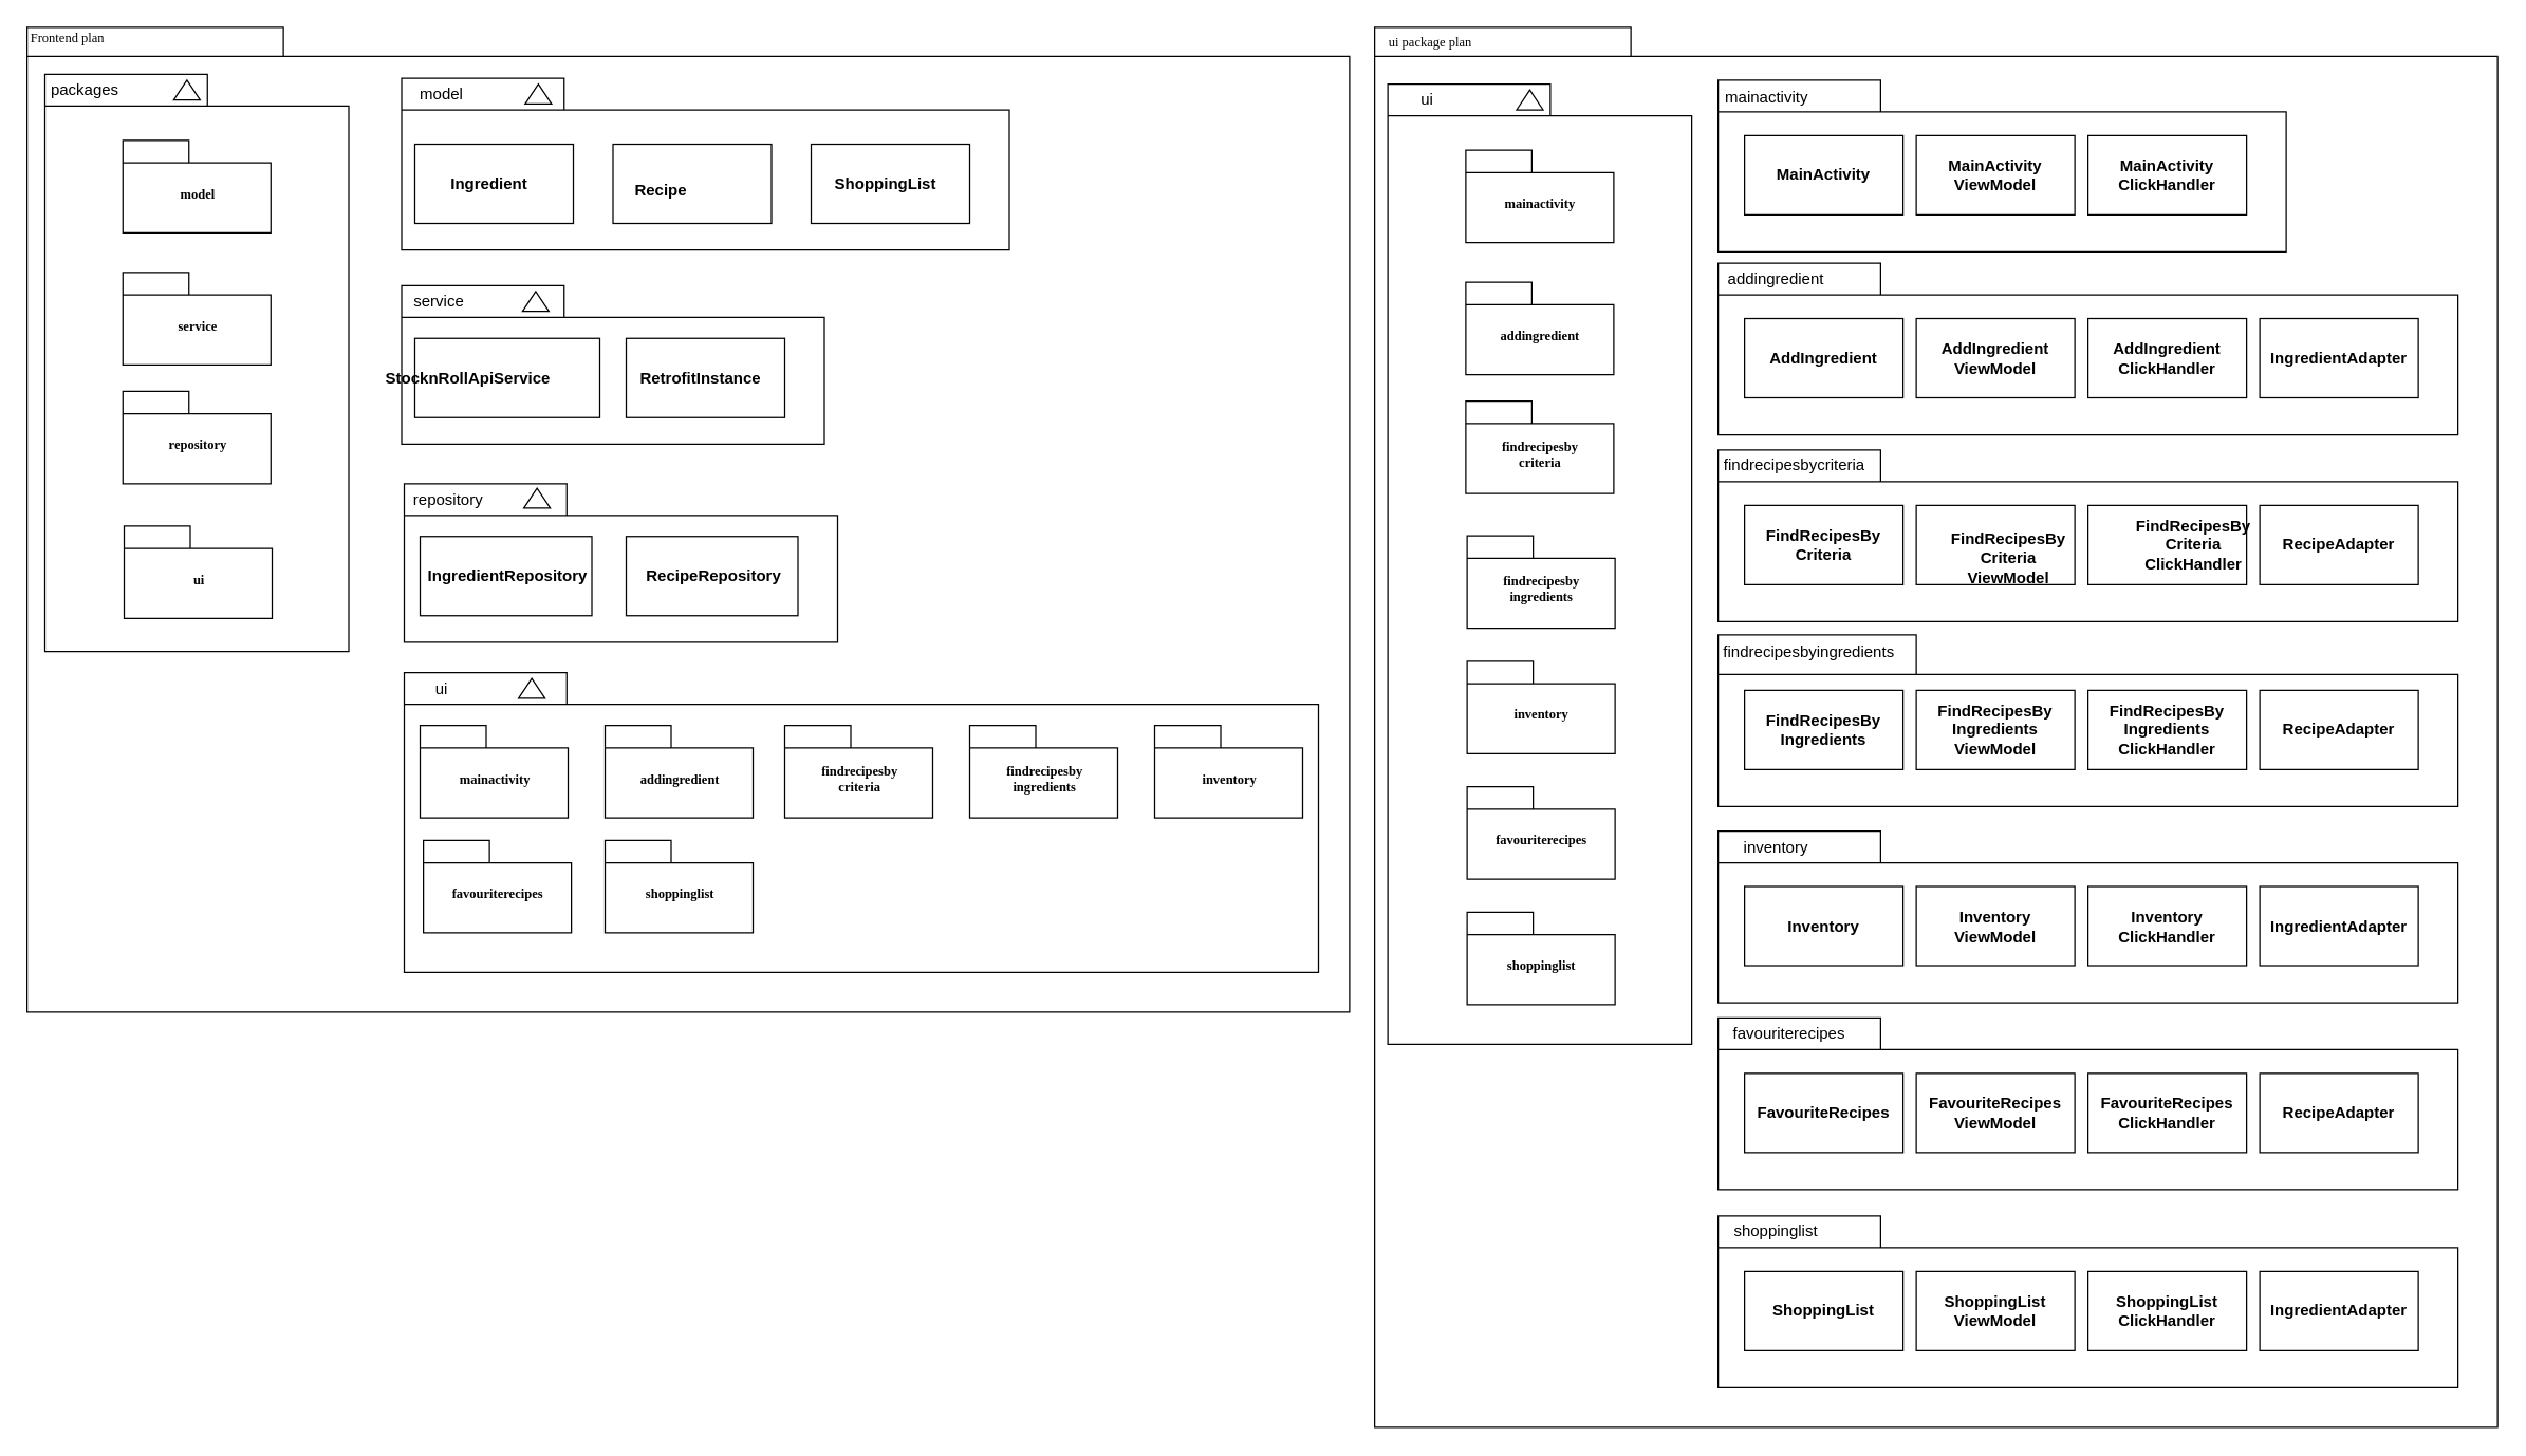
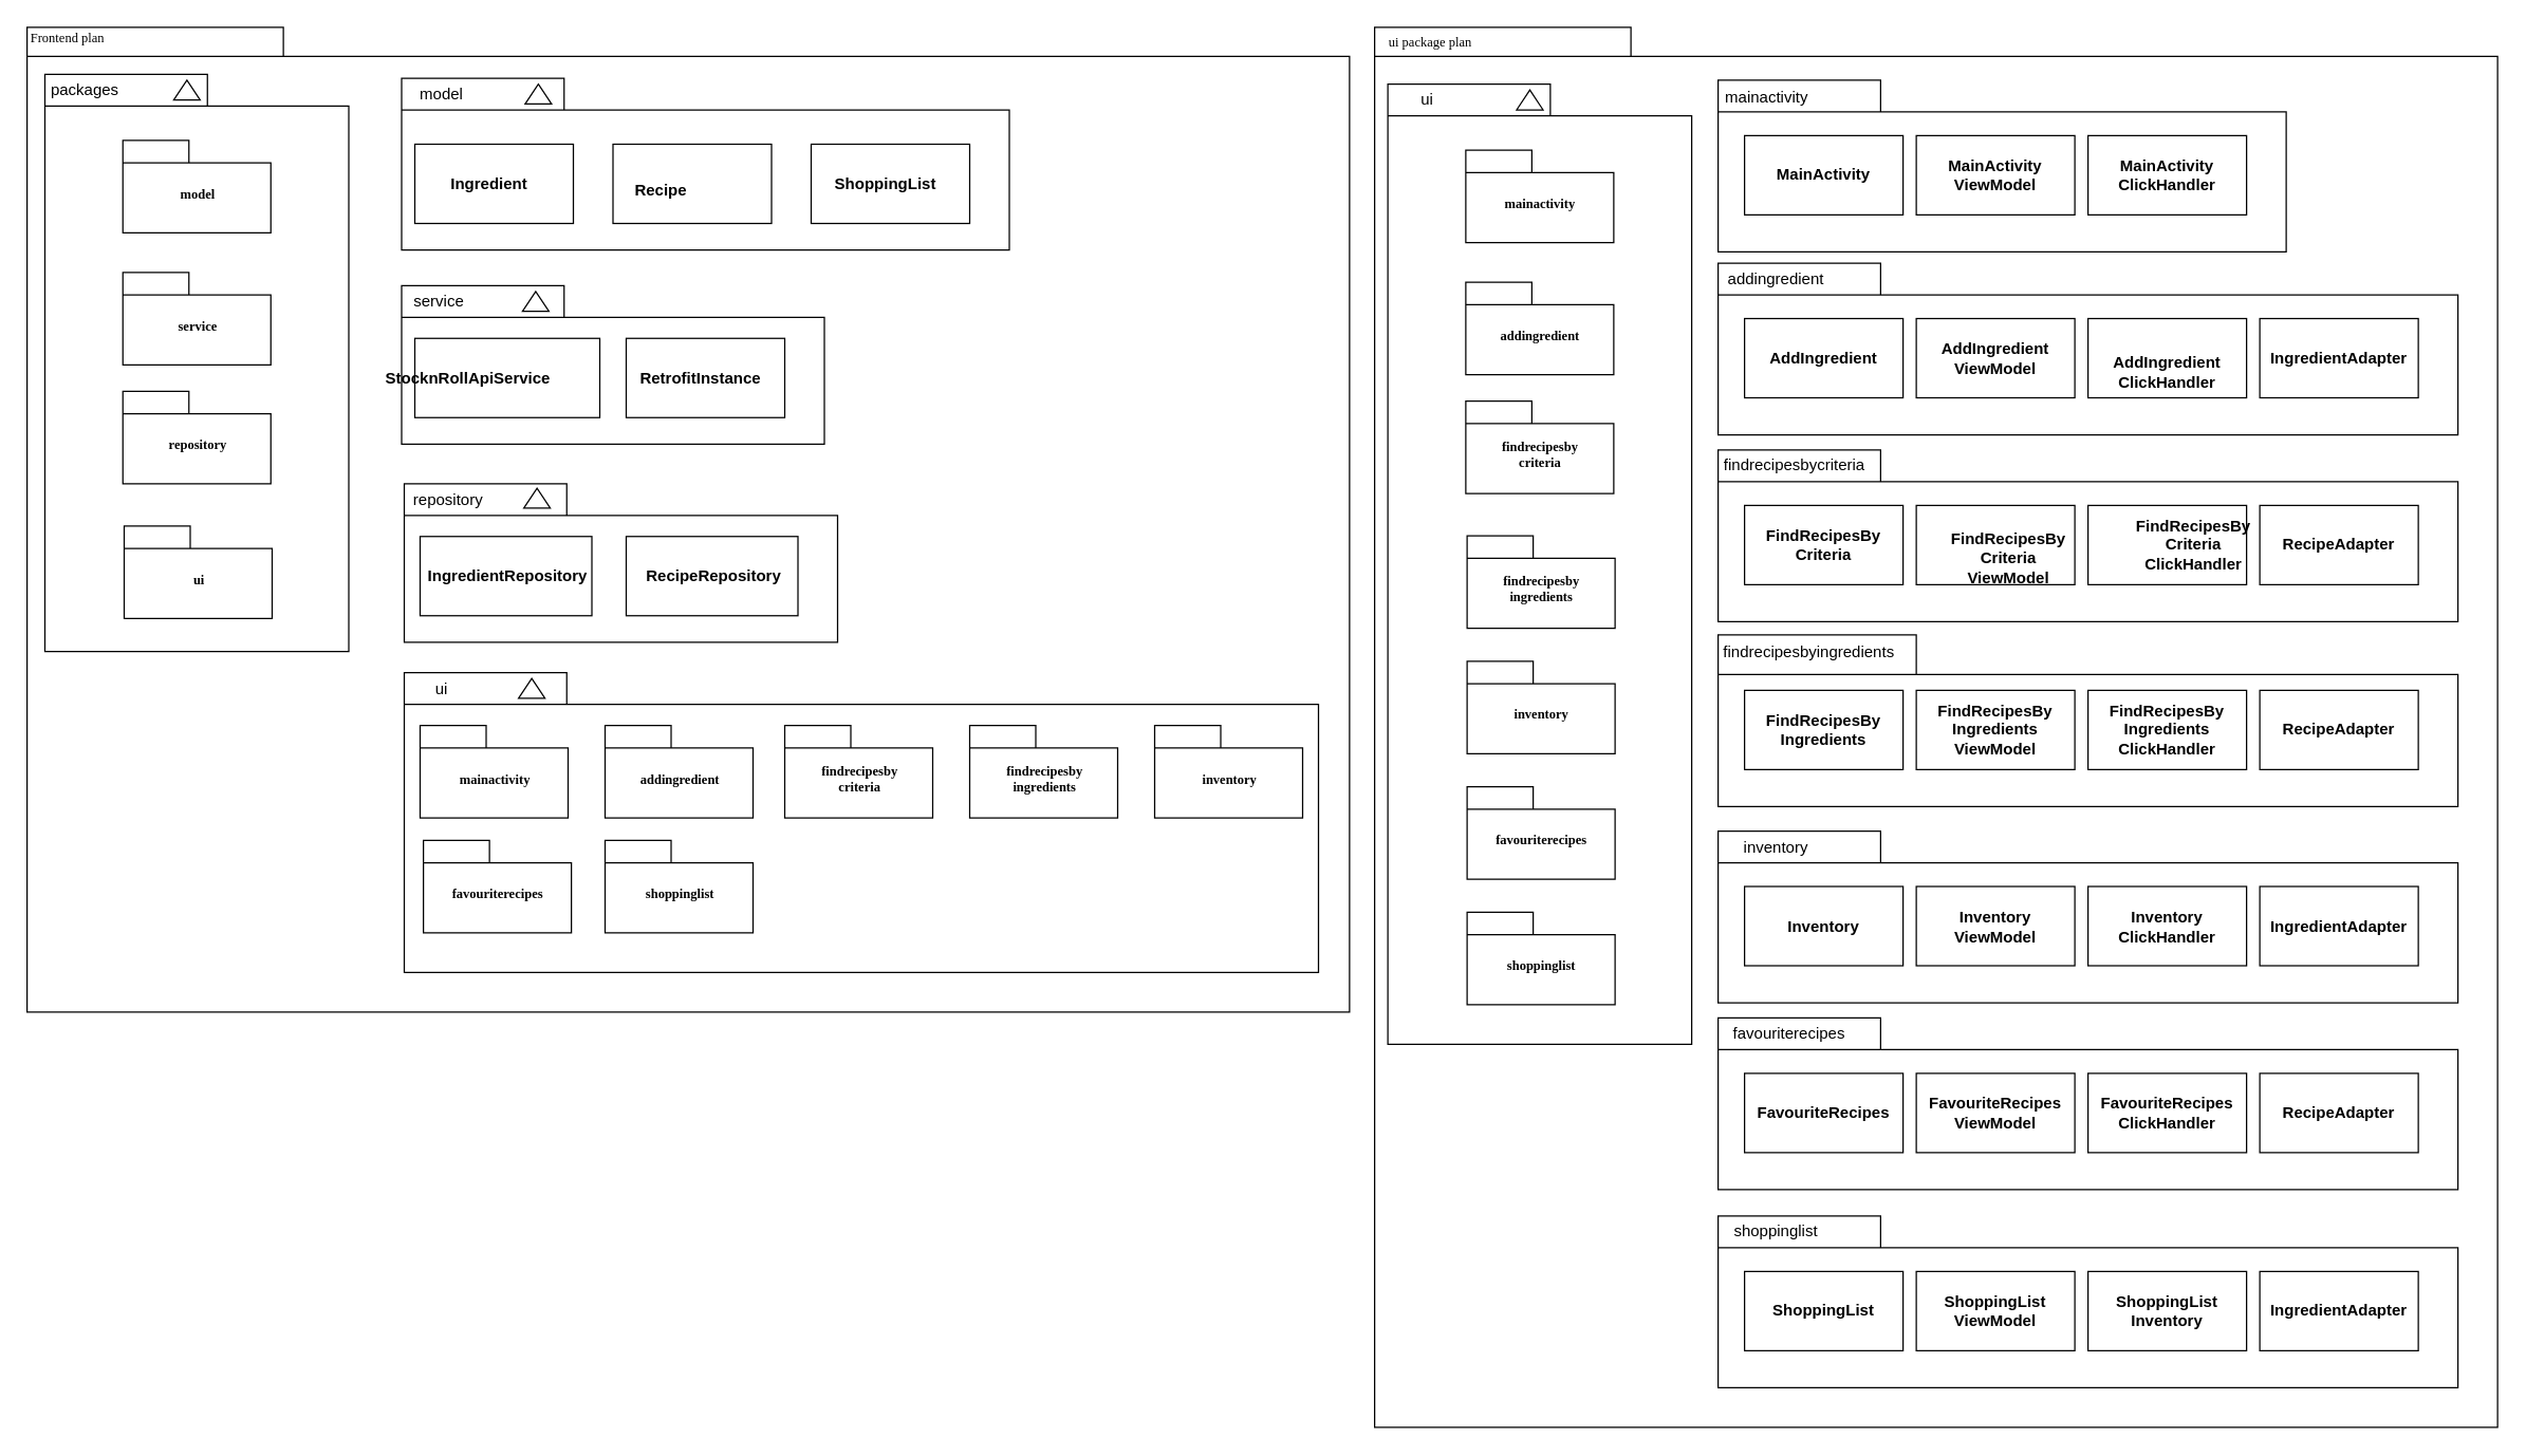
- <mxCell id="138" value="AddIngredient&lt;br&gt;ClickHandler" style="text;strokeColor=none;align=center;fillColor=none;html=1;verticalAlign=middle;whiteSpace=wrap;rounded=0;fontStyle=1" vertex="1" parent="136"><mxGeometry x="30" y="15" width="60" height="30" as="geometry" /></mxCell>
+ <mxCell id="138" value="AddIngredient&lt;br&gt;ClickHandler" style="text;strokeColor=none;align=center;fillColor=none;html=1;verticalAlign=middle;whiteSpace=wrap;rounded=0;fontStyle=1" vertex="1" parent="136"><mxGeometry x="30" y="25" width="60" height="30" as="geometry" /></mxCell>
- <mxCell id="93" value="ShoppingList&lt;br&gt;ClickHandler" style="text;strokeColor=none;align=center;fillColor=none;html=1;verticalAlign=middle;whiteSpace=wrap;rounded=0;fontStyle=1" vertex="1" parent="91"><mxGeometry x="30" y="15" width="60" height="30" as="geometry" /></mxCell>
+ <mxCell id="93" value="ShoppingList&lt;br&gt;Inventory" style="text;strokeColor=none;align=center;fillColor=none;html=1;verticalAlign=middle;whiteSpace=wrap;rounded=0;fontStyle=1" vertex="1" parent="91"><mxGeometry x="30" y="15" width="60" height="30" as="geometry" /></mxCell>
